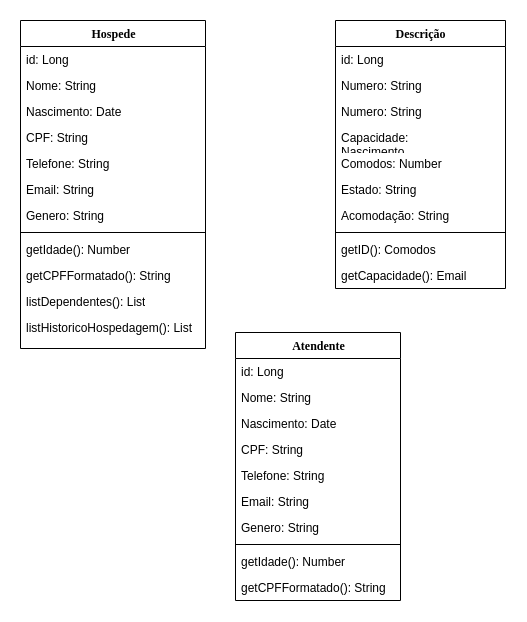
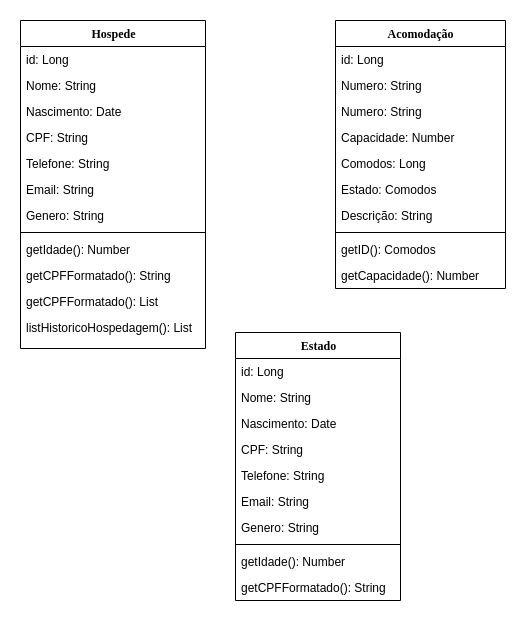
- <mxCell id="15" value="Descrição" style="swimlane;html=1;fontStyle=1;align=center;verticalAlign=top;childLayout=stackLayout;horizontal=1;startSize=26;horizontalStack=0;resizeParent=1;resizeLast=0;collapsible=1;marginBottom=0;swimlaneFillColor=#ffffff;rounded=0;shadow=0;comic=0;labelBackgroundColor=none;strokeWidth=1;fillColor=none;fontFamily=Verdana;fontSize=12" parent="1" vertex="1"><mxGeometry x="335" y="20" width="170" height="268" as="geometry" /></mxCell>
+ <mxCell id="15" value="Acomodação" style="swimlane;html=1;fontStyle=1;align=center;verticalAlign=top;childLayout=stackLayout;horizontal=1;startSize=26;horizontalStack=0;resizeParent=1;resizeLast=0;collapsible=1;marginBottom=0;swimlaneFillColor=#ffffff;rounded=0;shadow=0;comic=0;labelBackgroundColor=none;strokeWidth=1;fillColor=none;fontFamily=Verdana;fontSize=12" parent="1" vertex="1"><mxGeometry x="335" y="20" width="170" height="268" as="geometry" /></mxCell>
- <mxCell id="19" value="Capacidade: Nascimento&lt;span style=&quot;white-space: pre;&quot;&gt;&#09;&lt;/span&gt;" style="text;html=1;strokeColor=none;fillColor=none;align=left;verticalAlign=top;spacingLeft=4;spacingRight=4;whiteSpace=wrap;overflow=hidden;rotatable=0;points=[[0,0.5],[1,0.5]];portConstraint=eastwest;" parent="15" vertex="1"><mxGeometry y="104" width="170" height="26" as="geometry" /></mxCell>
+ <mxCell id="19" value="Capacidade: Number&lt;span style=&quot;white-space: pre;&quot;&gt;&#09;&lt;/span&gt;" style="text;html=1;strokeColor=none;fillColor=none;align=left;verticalAlign=top;spacingLeft=4;spacingRight=4;whiteSpace=wrap;overflow=hidden;rotatable=0;points=[[0,0.5],[1,0.5]];portConstraint=eastwest;" parent="15" vertex="1"><mxGeometry y="104" width="170" height="26" as="geometry" /></mxCell>
- <mxCell id="20" value="Comodos: Number" style="text;html=1;strokeColor=none;fillColor=none;align=left;verticalAlign=top;spacingLeft=4;spacingRight=4;whiteSpace=wrap;overflow=hidden;rotatable=0;points=[[0,0.5],[1,0.5]];portConstraint=eastwest;" parent="15" vertex="1"><mxGeometry y="130" width="170" height="26" as="geometry" /></mxCell>
+ <mxCell id="20" value="Comodos: Long" style="text;html=1;strokeColor=none;fillColor=none;align=left;verticalAlign=top;spacingLeft=4;spacingRight=4;whiteSpace=wrap;overflow=hidden;rotatable=0;points=[[0,0.5],[1,0.5]];portConstraint=eastwest;" parent="15" vertex="1"><mxGeometry y="130" width="170" height="26" as="geometry" /></mxCell>
- <mxCell id="21" value="Estado: String" style="text;html=1;strokeColor=none;fillColor=none;align=left;verticalAlign=top;spacingLeft=4;spacingRight=4;whiteSpace=wrap;overflow=hidden;rotatable=0;points=[[0,0.5],[1,0.5]];portConstraint=eastwest;" parent="15" vertex="1"><mxGeometry y="156" width="170" height="26" as="geometry" /></mxCell>
+ <mxCell id="21" value="Estado: Comodos" style="text;html=1;strokeColor=none;fillColor=none;align=left;verticalAlign=top;spacingLeft=4;spacingRight=4;whiteSpace=wrap;overflow=hidden;rotatable=0;points=[[0,0.5],[1,0.5]];portConstraint=eastwest;" parent="15" vertex="1"><mxGeometry y="156" width="170" height="26" as="geometry" /></mxCell>
- <mxCell id="22" value="Acomodação: String" style="text;html=1;strokeColor=none;fillColor=none;align=left;verticalAlign=top;spacingLeft=4;spacingRight=4;whiteSpace=wrap;overflow=hidden;rotatable=0;points=[[0,0.5],[1,0.5]];portConstraint=eastwest;" parent="15" vertex="1"><mxGeometry y="182" width="170" height="26" as="geometry" /></mxCell>
+ <mxCell id="22" value="Descrição: String" style="text;html=1;strokeColor=none;fillColor=none;align=left;verticalAlign=top;spacingLeft=4;spacingRight=4;whiteSpace=wrap;overflow=hidden;rotatable=0;points=[[0,0.5],[1,0.5]];portConstraint=eastwest;" parent="15" vertex="1"><mxGeometry y="182" width="170" height="26" as="geometry" /></mxCell>
- <mxCell id="25" value="getCapacidade(): Email" style="text;html=1;strokeColor=none;fillColor=none;align=left;verticalAlign=top;spacingLeft=4;spacingRight=4;whiteSpace=wrap;overflow=hidden;rotatable=0;points=[[0,0.5],[1,0.5]];portConstraint=eastwest;" parent="15" vertex="1"><mxGeometry y="242" width="170" height="26" as="geometry" /></mxCell>
+ <mxCell id="25" value="getCapacidade(): Number" style="text;html=1;strokeColor=none;fillColor=none;align=left;verticalAlign=top;spacingLeft=4;spacingRight=4;whiteSpace=wrap;overflow=hidden;rotatable=0;points=[[0,0.5],[1,0.5]];portConstraint=eastwest;" parent="15" vertex="1"><mxGeometry y="242" width="170" height="26" as="geometry" /></mxCell>
- <mxCell id="13" value="listDependentes(): List" style="text;html=1;strokeColor=none;fillColor=none;align=left;verticalAlign=top;spacingLeft=4;spacingRight=4;whiteSpace=wrap;overflow=hidden;rotatable=0;points=[[0,0.5],[1,0.5]];portConstraint=eastwest;" parent="2" vertex="1"><mxGeometry y="268" width="185" height="26" as="geometry" /></mxCell>
+ <mxCell id="13" value="getCPFFormatado(): List" style="text;html=1;strokeColor=none;fillColor=none;align=left;verticalAlign=top;spacingLeft=4;spacingRight=4;whiteSpace=wrap;overflow=hidden;rotatable=0;points=[[0,0.5],[1,0.5]];portConstraint=eastwest;" parent="2" vertex="1"><mxGeometry y="268" width="185" height="26" as="geometry" /></mxCell>
- <mxCell id="26" value="Atendente" style="swimlane;html=1;fontStyle=1;align=center;verticalAlign=top;childLayout=stackLayout;horizontal=1;startSize=26;horizontalStack=0;resizeParent=1;resizeLast=0;collapsible=1;marginBottom=0;swimlaneFillColor=#ffffff;rounded=0;shadow=0;comic=0;labelBackgroundColor=none;strokeWidth=1;fillColor=none;fontFamily=Verdana;fontSize=12" parent="1" vertex="1"><mxGeometry x="235" y="332" width="165" height="268" as="geometry" /></mxCell>
+ <mxCell id="26" value="Estado" style="swimlane;html=1;fontStyle=1;align=center;verticalAlign=top;childLayout=stackLayout;horizontal=1;startSize=26;horizontalStack=0;resizeParent=1;resizeLast=0;collapsible=1;marginBottom=0;swimlaneFillColor=#ffffff;rounded=0;shadow=0;comic=0;labelBackgroundColor=none;strokeWidth=1;fillColor=none;fontFamily=Verdana;fontSize=12" parent="1" vertex="1"><mxGeometry x="235" y="332" width="165" height="268" as="geometry" /></mxCell>
